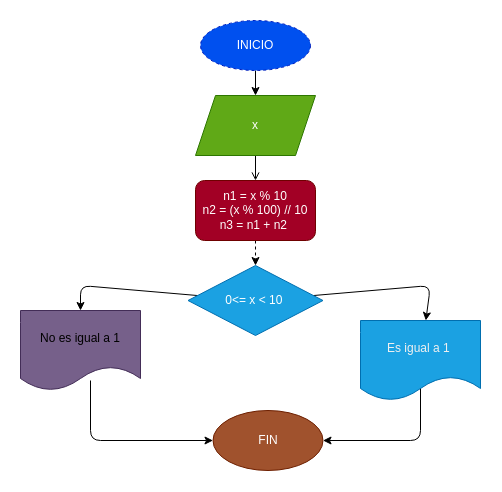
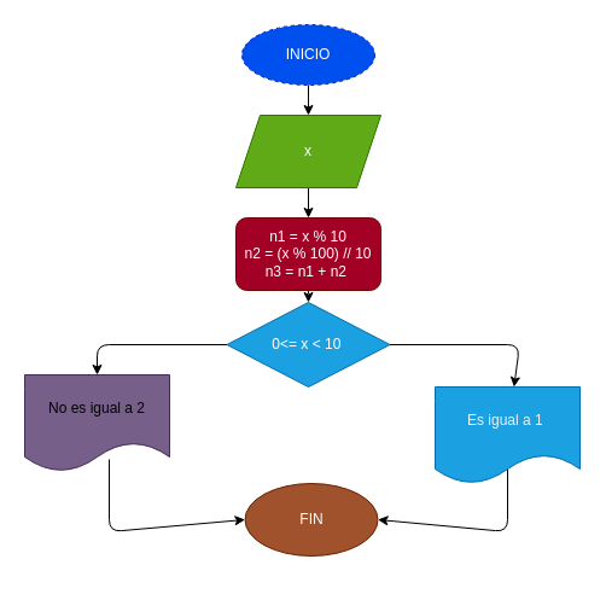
- <mxCell id="4" value="" style="edgeStyle=none;html=1;endArrow=open;" edge="1" parent="1" source="5" target="12"><mxGeometry relative="1" as="geometry" /></mxCell>
+ <mxCell id="4" value="" style="edgeStyle=none;html=1;" edge="1" parent="1" source="5" target="12"><mxGeometry relative="1" as="geometry" /></mxCell>
- <mxCell id="8" value="0&amp;lt;= x &amp;lt; 10&amp;nbsp;" style="rhombus;whiteSpace=wrap;html=1;fillColor=#1ba1e2;fontColor=#ffffff;strokeColor=#006EAF;" vertex="1" parent="1"><mxGeometry x="187.5" y="265" width="135" height="70" as="geometry" /></mxCell>
+ <mxCell id="8" value="0&amp;lt;= x &amp;lt; 10&amp;nbsp;" style="rhombus;whiteSpace=wrap;html=1;fillColor=#1ba1e2;fontColor=#ffffff;strokeColor=#006EAF;" vertex="1" parent="1"><mxGeometry x="187.5" y="250" width="135" height="70" as="geometry" /></mxCell>
- <mxCell id="14" value="&lt;span style=&quot;color: rgb(0 , 0 , 0)&quot;&gt;No es igual a 1&lt;/span&gt;" style="shape=document;whiteSpace=wrap;html=1;boundedLbl=1;fillColor=#76608a;strokeColor=#432D57;fontColor=#ffffff;" vertex="1" parent="1"><mxGeometry x="20" y="310" width="120" height="80" as="geometry" /></mxCell>
+ <mxCell id="14" value="&lt;span style=&quot;color: rgb(0 , 0 , 0)&quot;&gt;No es igual a 2&lt;/span&gt;" style="shape=document;whiteSpace=wrap;html=1;boundedLbl=1;fillColor=#76608a;strokeColor=#432D57;fontColor=#ffffff;" vertex="1" parent="1"><mxGeometry x="20" y="310" width="120" height="80" as="geometry" /></mxCell>
- <mxCell id="9" value="FIN" style="ellipse;whiteSpace=wrap;html=1;fillColor=#a0522d;fontColor=#ffffff;strokeColor=#6D1F00;" vertex="1" parent="1"><mxGeometry x="212.5" y="410" width="110" height="60" as="geometry" /></mxCell>
+ <mxCell id="9" value="FIN" style="ellipse;whiteSpace=wrap;html=1;fillColor=#a0522d;fontColor=#ffffff;strokeColor=#6D1F00;" vertex="1" parent="1"><mxGeometry x="202.5" y="400" width="110" height="60" as="geometry" /></mxCell>
